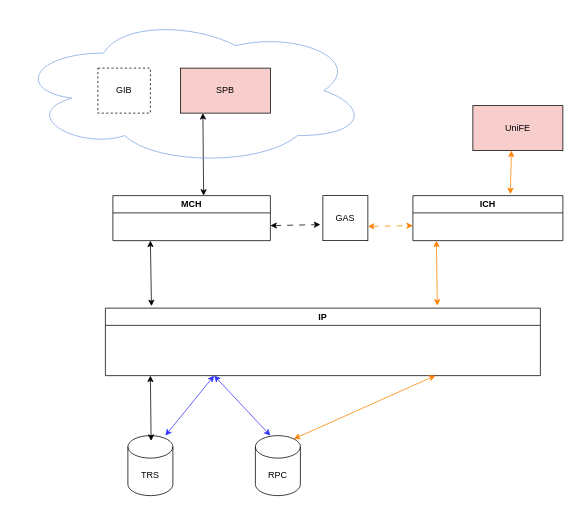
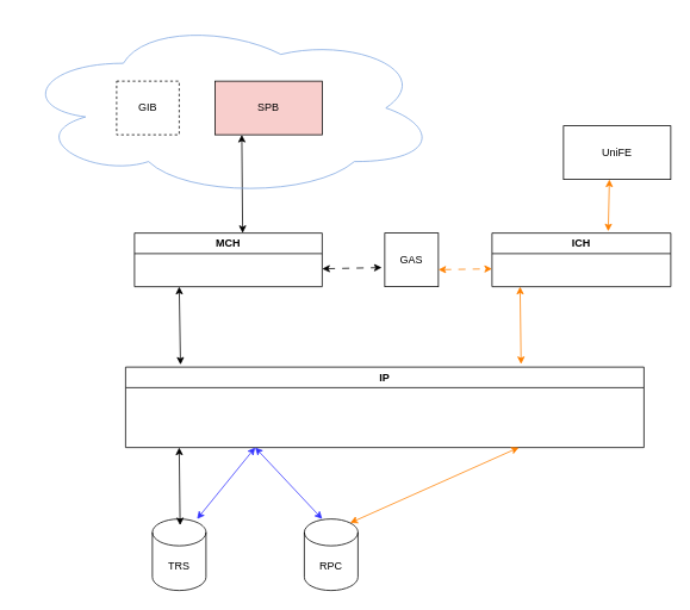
- <mxCell id="7" value="UniFE" style="rounded=0;whiteSpace=wrap;html=1;fillColor=#f8cecc;" vertex="1" parent="1"><mxGeometry x="630" y="140" width="120" height="60" as="geometry" /></mxCell>
+ <mxCell id="7" value="UniFE" style="rounded=0;whiteSpace=wrap;html=1;" vertex="1" parent="1"><mxGeometry x="630" y="140" width="120" height="60" as="geometry" /></mxCell>
